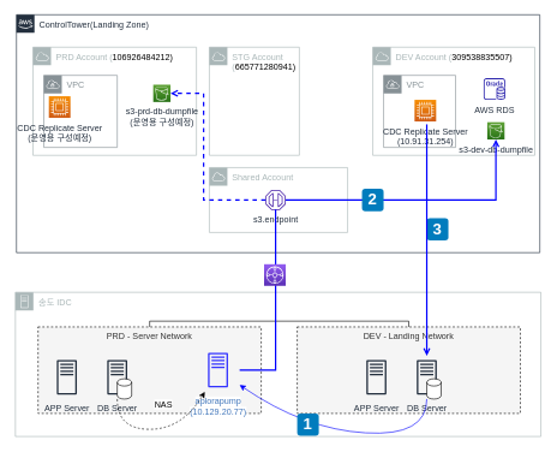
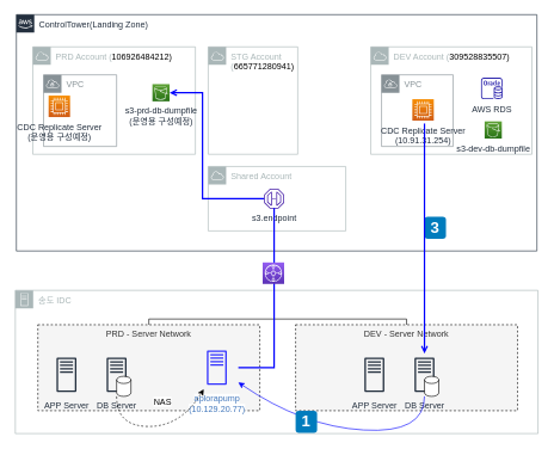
- <mxCell id="5" value="DEV Account (&lt;span style=&quot;color: rgb(0 , 0 , 0) ; text-align: center&quot;&gt;309538835507)&lt;/span&gt;" style="sketch=0;outlineConnect=0;gradientColor=none;html=1;whiteSpace=wrap;fontSize=12;fontStyle=0;shape=mxgraph.aws4.group;grIcon=mxgraph.aws4.group_aws_cloud;strokeColor=#AAB7B8;fillColor=none;verticalAlign=top;align=left;spacingLeft=30;fontColor=#AAB7B8;dashed=0;" vertex="1" parent="2"><mxGeometry x="495" y="45" width="225" height="150" as="geometry" /></mxCell>
+ <mxCell id="5" value="DEV Account (&lt;span style=&quot;color: rgb(0 , 0 , 0) ; text-align: center&quot;&gt;309528835507)&lt;/span&gt;" style="sketch=0;outlineConnect=0;gradientColor=none;html=1;whiteSpace=wrap;fontSize=12;fontStyle=0;shape=mxgraph.aws4.group;grIcon=mxgraph.aws4.group_aws_cloud;strokeColor=#AAB7B8;fillColor=none;verticalAlign=top;align=left;spacingLeft=30;fontColor=#AAB7B8;dashed=0;" vertex="1" parent="2"><mxGeometry x="495" y="45" width="225" height="150" as="geometry" /></mxCell>
- <mxCell id="14" value="" style="edgeStyle=elbowEdgeStyle;rounded=0;orthogonalLoop=1;jettySize=auto;html=1;endArrow=open;endFill=0;strokeColor=#0000FF;strokeWidth=2;fontSize=14;dashed=1;" edge="1" parent="2" source="9" target="12"><mxGeometry relative="1" as="geometry"><mxPoint x="384" y="267" as="sourcePoint" /><mxPoint x="676" y="106" as="targetPoint" /><Array as="points"><mxPoint x="260" y="172" /><mxPoint x="200" y="202" /></Array></mxGeometry></mxCell>
+ <mxCell id="14" value="" style="edgeStyle=elbowEdgeStyle;rounded=0;orthogonalLoop=1;jettySize=auto;html=1;endArrow=open;endFill=0;strokeColor=#0000FF;strokeWidth=2;fontSize=14;dashed=0;" edge="1" parent="2" source="9" target="12"><mxGeometry relative="1" as="geometry"><mxPoint x="384" y="267" as="sourcePoint" /><mxPoint x="676" y="106" as="targetPoint" /><Array as="points"><mxPoint x="260" y="172" /><mxPoint x="200" y="202" /></Array></mxGeometry></mxCell>
- <mxCell id="16" value="2" style="rounded=1;whiteSpace=wrap;html=1;fillColor=#007CBD;strokeColor=none;fontColor=#FFFFFF;fontStyle=1;fontSize=22;labelBackgroundColor=none;" vertex="1" parent="2"><mxGeometry x="480" y="241.5" width="30" height="31" as="geometry" /></mxCell>
- <mxCell id="13" value="" style="edgeStyle=elbowEdgeStyle;rounded=0;orthogonalLoop=1;jettySize=auto;html=1;endArrow=open;endFill=0;strokeColor=#0000FF;strokeWidth=2;fontSize=14;" edge="1" parent="2" source="9" target="10"><mxGeometry relative="1" as="geometry"><mxPoint x="708" y="167" as="sourcePoint" /><mxPoint x="787" y="151" as="targetPoint" /><Array as="points"><mxPoint x="666" y="257" /></Array></mxGeometry></mxCell>
- <mxCell id="21" value="DEV - Landing Network" style="rounded=0;whiteSpace=wrap;html=1;strokeColor=default;fillColor=#f5f5f5;fontColor=#333333;verticalAlign=top;dashed=1;" vertex="1" parent="1"><mxGeometry x="412" y="453" width="310" height="120" as="geometry" /></mxCell>
+ <mxCell id="21" value="DEV - Server Network" style="rounded=0;whiteSpace=wrap;html=1;strokeColor=default;fillColor=#f5f5f5;fontColor=#333333;verticalAlign=top;dashed=1;" vertex="1" parent="1"><mxGeometry x="412" y="453" width="310" height="120" as="geometry" /></mxCell>
